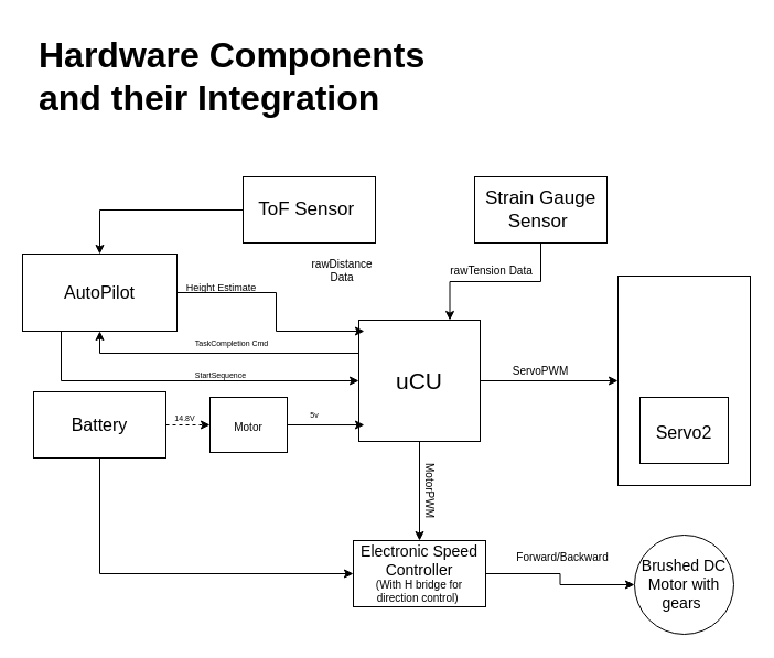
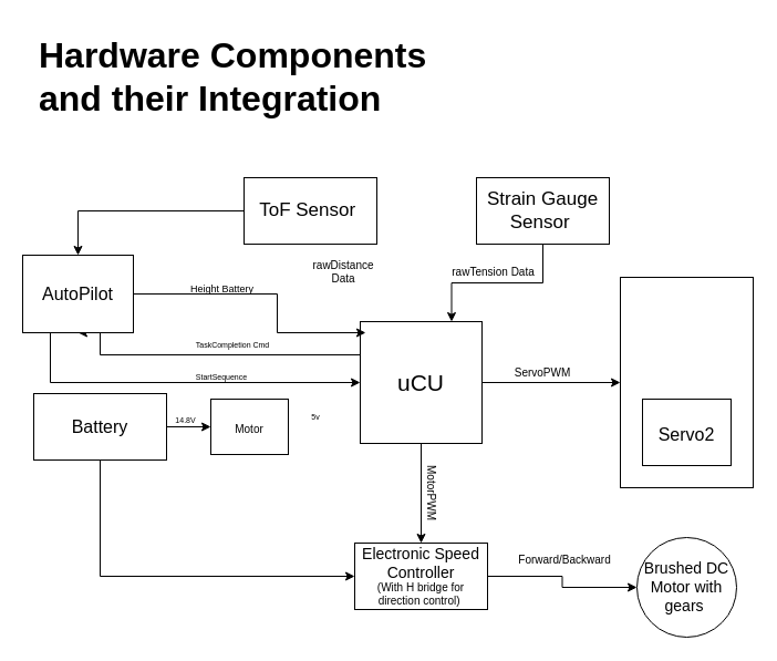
- <mxCell id="29" value="&lt;font style=&quot;font-size: 9px&quot;&gt;Height Estimate&lt;/font&gt;" style="text;html=1;align=center;verticalAlign=middle;resizable=0;points=[];autosize=1;strokeColor=none;fillColor=none;fontSize=10;" vertex="1" parent="1"><mxGeometry x="160" y="250" width="80" height="20" as="geometry" /></mxCell>
+ <mxCell id="29" value="&lt;font style=&quot;font-size: 9px&quot;&gt;Height Battery&lt;/font&gt;" style="text;html=1;align=center;verticalAlign=middle;resizable=0;points=[];autosize=1;strokeColor=none;fillColor=none;fontSize=10;" vertex="1" parent="1"><mxGeometry x="160" y="250" width="80" height="20" as="geometry" /></mxCell>
- <mxCell id="15" value="AutoPilot" style="rounded=0;whiteSpace=wrap;html=1;fontSize=16;" vertex="1" parent="1"><mxGeometry x="20" y="230" width="140" height="70" as="geometry" /></mxCell>
+ <mxCell id="15" value="AutoPilot" style="rounded=0;whiteSpace=wrap;html=1;fontSize=16;" vertex="1" parent="1"><mxGeometry x="20" y="230" width="100" height="70" as="geometry" /></mxCell>
- <mxCell id="16" style="edgeStyle=orthogonalEdgeStyle;rounded=0;orthogonalLoop=1;jettySize=auto;html=1;exitX=1;exitY=0.5;exitDx=0;exitDy=0;entryX=0;entryY=0.5;entryDx=0;entryDy=0;fontSize=10;dashed=1;" edge="1" parent="1" source="18" target="20"><mxGeometry relative="1" as="geometry" /></mxCell>
+ <mxCell id="16" style="edgeStyle=orthogonalEdgeStyle;rounded=0;orthogonalLoop=1;jettySize=auto;html=1;exitX=1;exitY=0.5;exitDx=0;exitDy=0;entryX=0;entryY=0.5;entryDx=0;entryDy=0;fontSize=10;" edge="1" parent="1" source="18" target="20"><mxGeometry relative="1" as="geometry" /></mxCell>
- <mxCell id="19" style="edgeStyle=orthogonalEdgeStyle;rounded=0;orthogonalLoop=1;jettySize=auto;html=1;exitX=1;exitY=0.5;exitDx=0;exitDy=0;entryX=0.045;entryY=0.864;entryDx=0;entryDy=0;entryPerimeter=0;fontSize=10;" edge="1" parent="1" source="20" target="5"><mxGeometry relative="1" as="geometry" /></mxCell>
